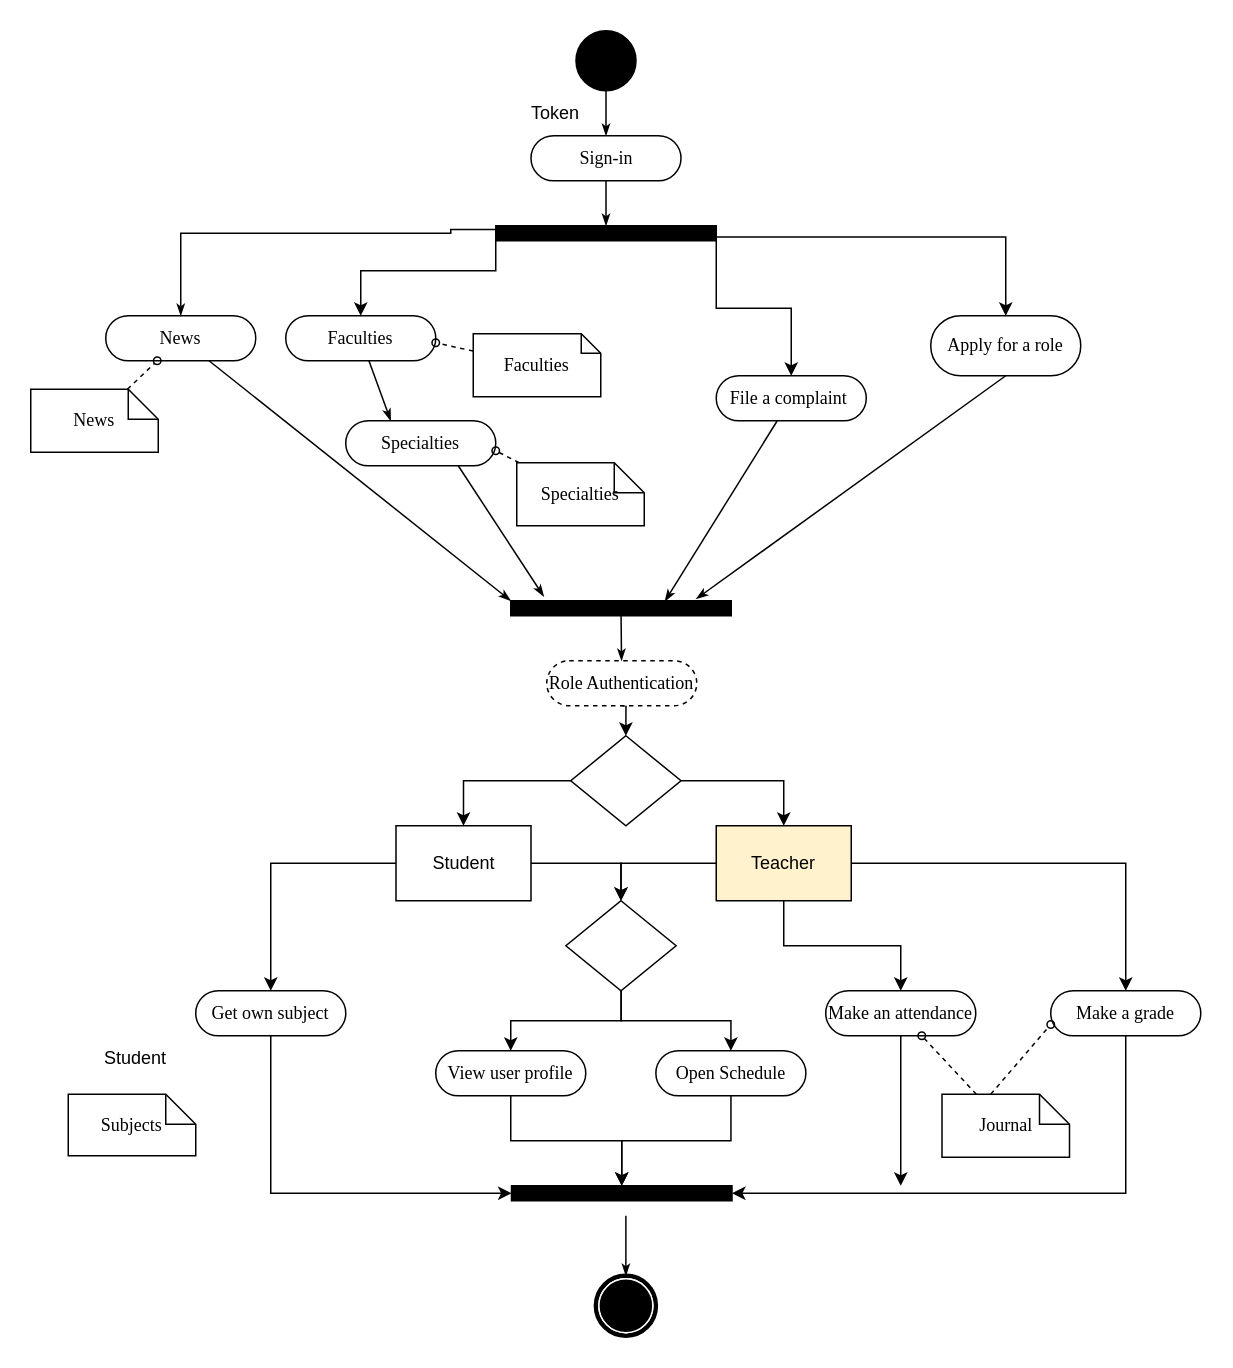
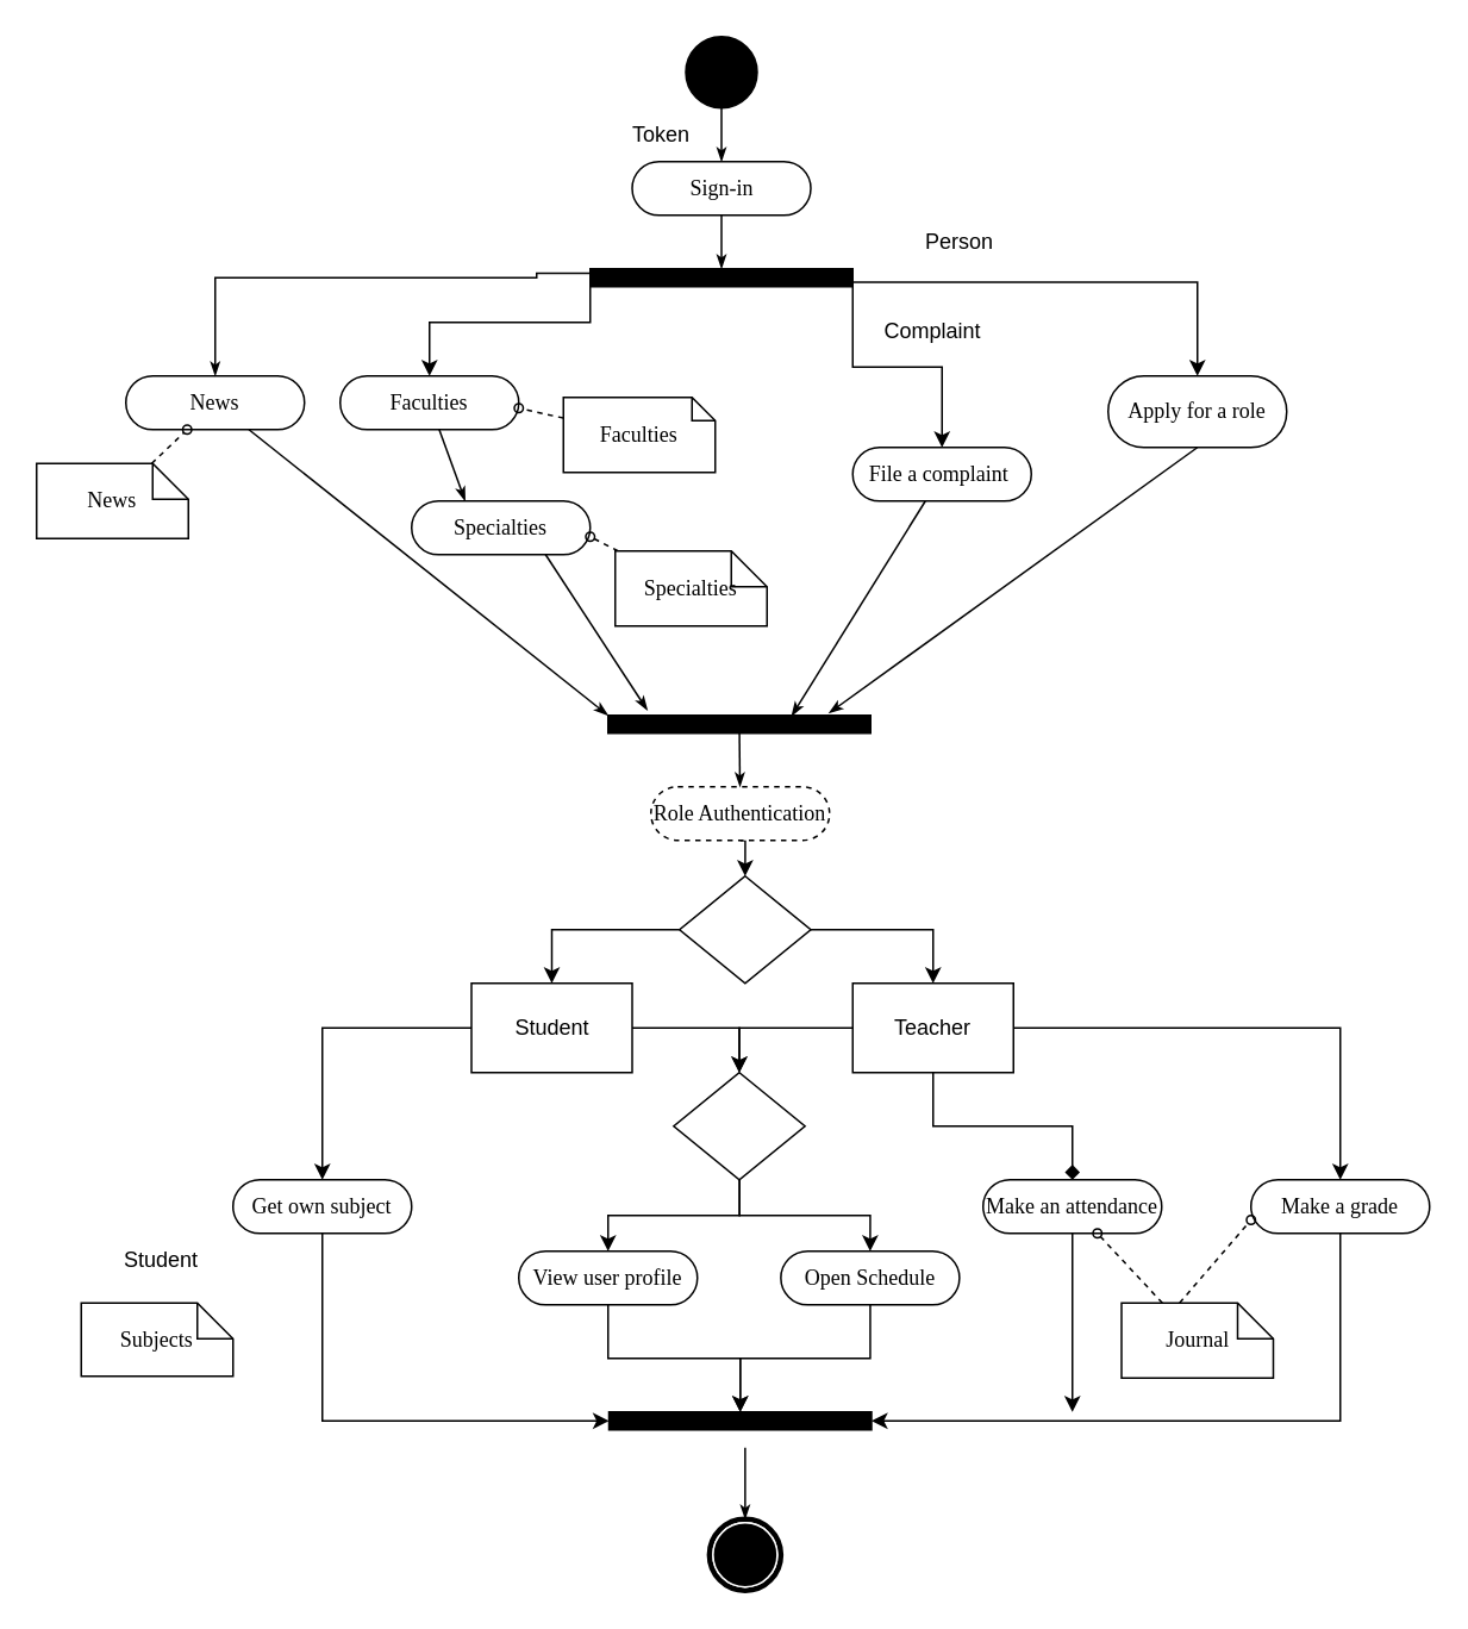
+ <mxCell id="66" value="Person" style="text;html=1;align=center;verticalAlign=middle;whiteSpace=wrap;rounded=0;" vertex="1" parent="1"><mxGeometry x="507" y="120" width="60" height="30" as="geometry" /></mxCell>
+ <mxCell id="59" value="Complaint" style="text;html=1;align=center;verticalAlign=middle;whiteSpace=wrap;rounded=0;" vertex="1" parent="1"><mxGeometry x="492" y="170" width="60" height="30" as="geometry" /></mxCell>
- <mxCell id="41" value="Teacher" style="rounded=0;whiteSpace=wrap;html=1;fillColor=#fff2cc;" vertex="1" parent="1"><mxGeometry x="477" y="550" width="90" height="50" as="geometry" /></mxCell>
+ <mxCell id="41" value="Teacher" style="rounded=0;whiteSpace=wrap;html=1;" vertex="1" parent="1"><mxGeometry x="477" y="550" width="90" height="50" as="geometry" /></mxCell>
- <mxCell id="39" style="edgeStyle=orthogonalEdgeStyle;rounded=0;orthogonalLoop=1;jettySize=auto;html=1;" edge="1" parent="1" source="41" target="56"><mxGeometry relative="1" as="geometry" /></mxCell>
+ <mxCell id="39" style="edgeStyle=orthogonalEdgeStyle;rounded=0;orthogonalLoop=1;jettySize=auto;html=1;endArrow=diamond;" edge="1" parent="1" source="41" target="56"><mxGeometry relative="1" as="geometry" /></mxCell>
